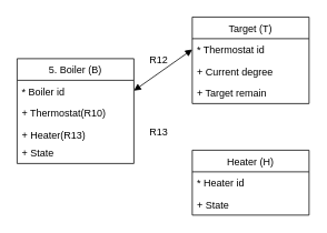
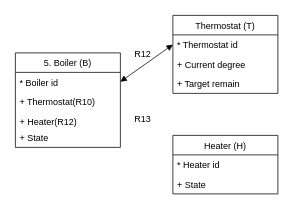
- <mxCell id="13" value="Target (T)" style="swimlane;fontStyle=0;childLayout=stackLayout;horizontal=1;startSize=26;fillColor=none;horizontalStack=0;resizeParent=1;resizeParentMax=0;resizeLast=0;collapsible=1;marginBottom=0;" parent="1" vertex="1"><mxGeometry x="230" y="20" width="140" height="104" as="geometry" /></mxCell>
+ <mxCell id="13" value="Thermostat (T)" style="swimlane;fontStyle=0;childLayout=stackLayout;horizontal=1;startSize=26;fillColor=none;horizontalStack=0;resizeParent=1;resizeParentMax=0;resizeLast=0;collapsible=1;marginBottom=0;" parent="1" vertex="1"><mxGeometry x="230" y="20" width="140" height="104" as="geometry" /></mxCell>
- <mxCell id="8" value="+ Heater(R13)" style="text;strokeColor=none;fillColor=none;align=left;verticalAlign=top;spacingLeft=4;spacingRight=4;overflow=hidden;rotatable=0;points=[[0,0.5],[1,0.5]];portConstraint=eastwest;" parent="4" vertex="1"><mxGeometry y="78" width="140" height="22" as="geometry" /></mxCell>
+ <mxCell id="8" value="+ Heater(R12)" style="text;strokeColor=none;fillColor=none;align=left;verticalAlign=top;spacingLeft=4;spacingRight=4;overflow=hidden;rotatable=0;points=[[0,0.5],[1,0.5]];portConstraint=eastwest;" parent="4" vertex="1"><mxGeometry y="78" width="140" height="22" as="geometry" /></mxCell>
